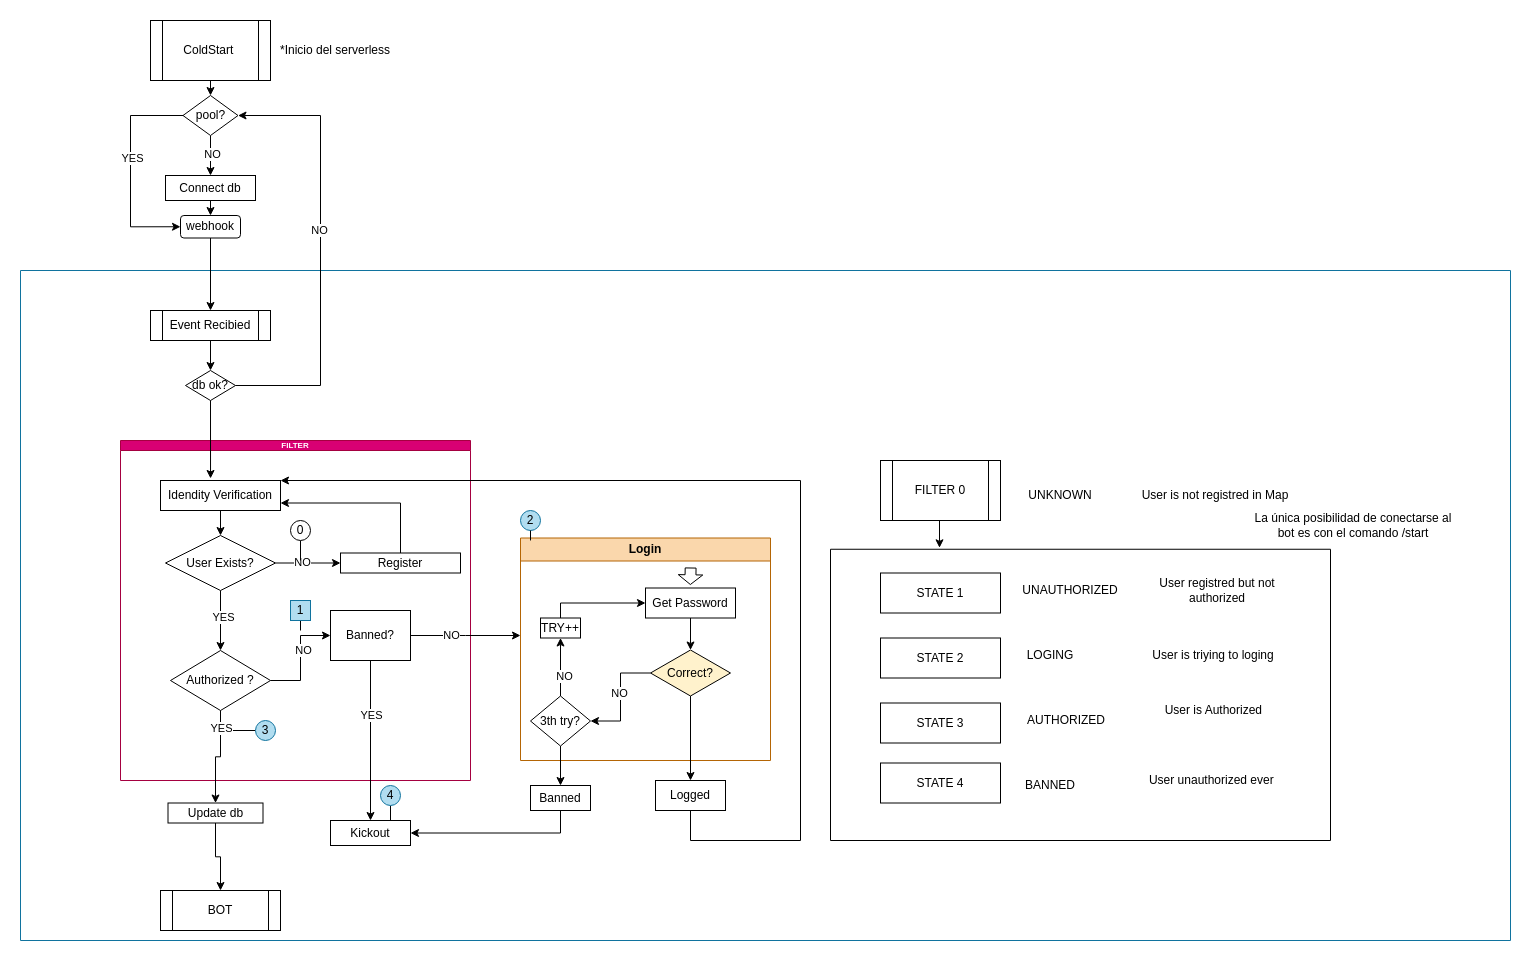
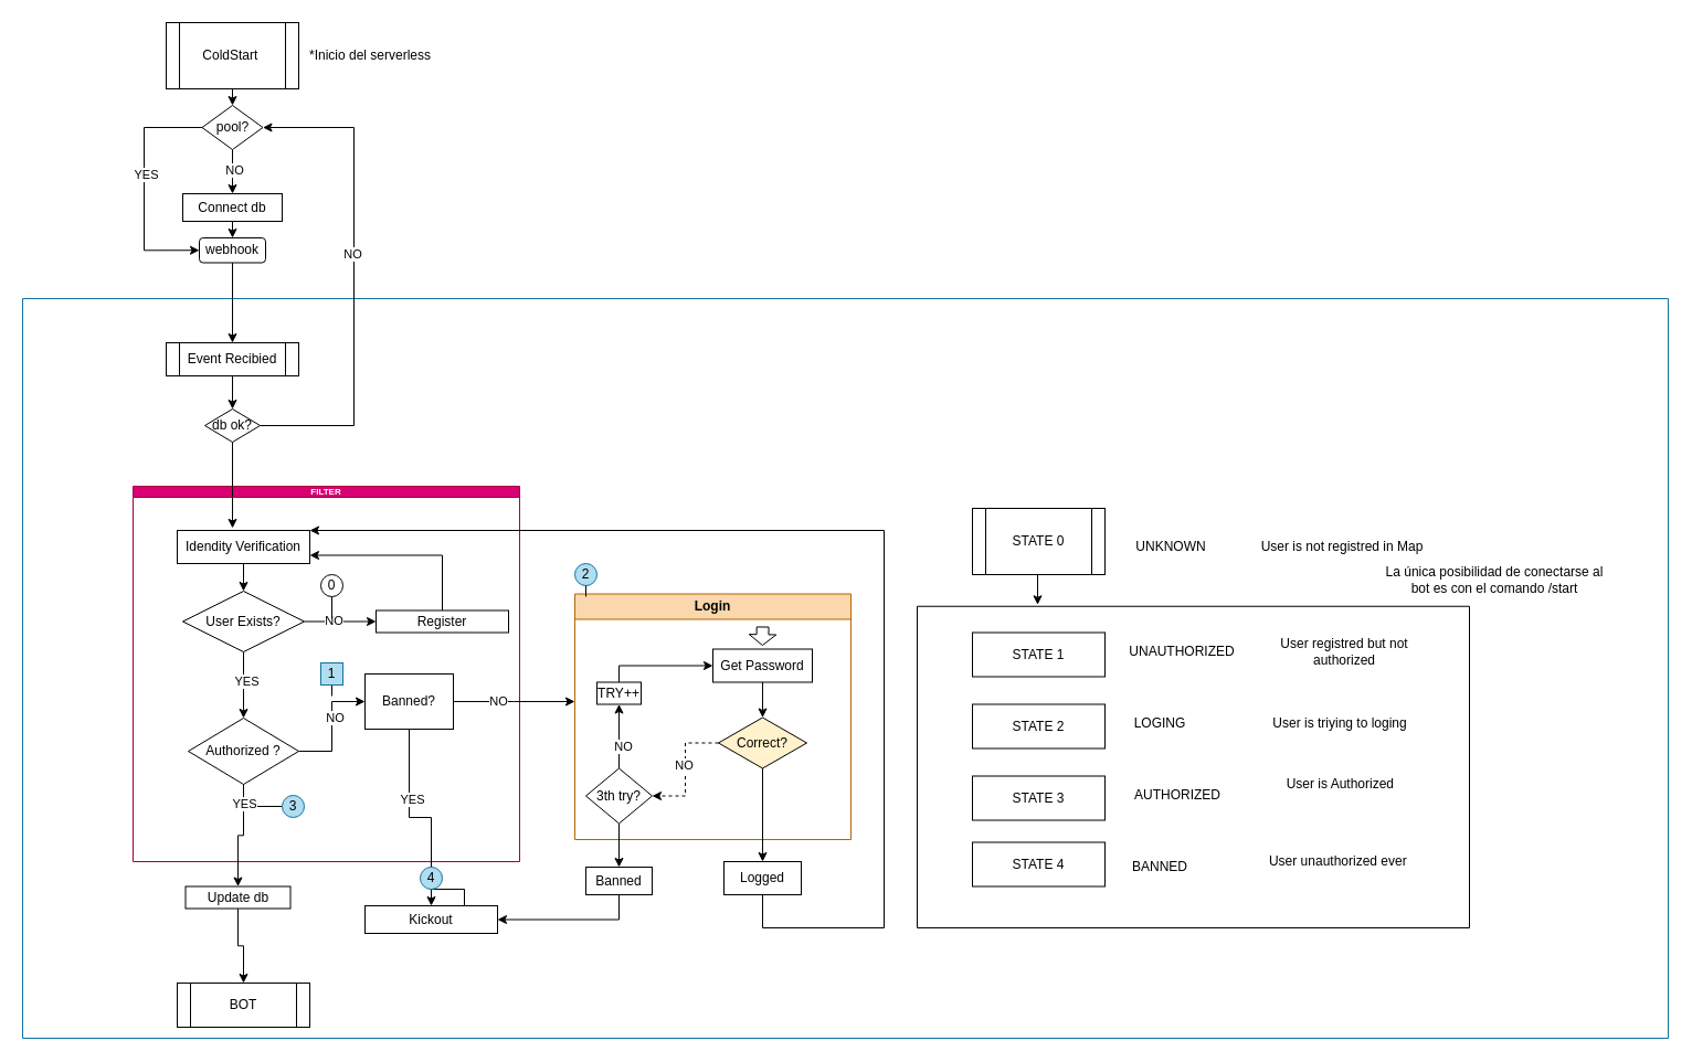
- <mxCell id="3" value="FILTER 0" style="shape=process;whiteSpace=wrap;html=1;backgroundOutline=1;" vertex="1" parent="2"><mxGeometry x="860" y="190" width="120" height="60" as="geometry" /></mxCell>
+ <mxCell id="3" value="STATE 0" style="shape=process;whiteSpace=wrap;html=1;backgroundOutline=1;" vertex="1" parent="2"><mxGeometry x="860" y="190" width="120" height="60" as="geometry" /></mxCell>
- <mxCell id="11" style="edgeStyle=orthogonalEdgeStyle;rounded=0;orthogonalLoop=1;jettySize=auto;html=1;exitX=0;exitY=0.5;exitDx=0;exitDy=0;entryX=1;entryY=0.5;entryDx=0;entryDy=0;" edge="1" parent="5" source="13" target="10"><mxGeometry relative="1" as="geometry" /></mxCell>
+ <mxCell id="11" style="edgeStyle=orthogonalEdgeStyle;rounded=0;orthogonalLoop=1;jettySize=auto;html=1;exitX=0;exitY=0.5;exitDx=0;exitDy=0;entryX=1;entryY=0.5;entryDx=0;entryDy=0;dashed=1;" edge="1" parent="5" source="13" target="10"><mxGeometry relative="1" as="geometry" /></mxCell>
- <mxCell id="42" value="Kickout" style="rounded=0;whiteSpace=wrap;html=1;" vertex="1" parent="2"><mxGeometry x="310" y="550" width="80" height="25" as="geometry" /></mxCell>
+ <mxCell id="42" value="Kickout" style="rounded=0;whiteSpace=wrap;html=1;" vertex="1" parent="2"><mxGeometry x="310" y="550" width="120" height="25" as="geometry" /></mxCell>
